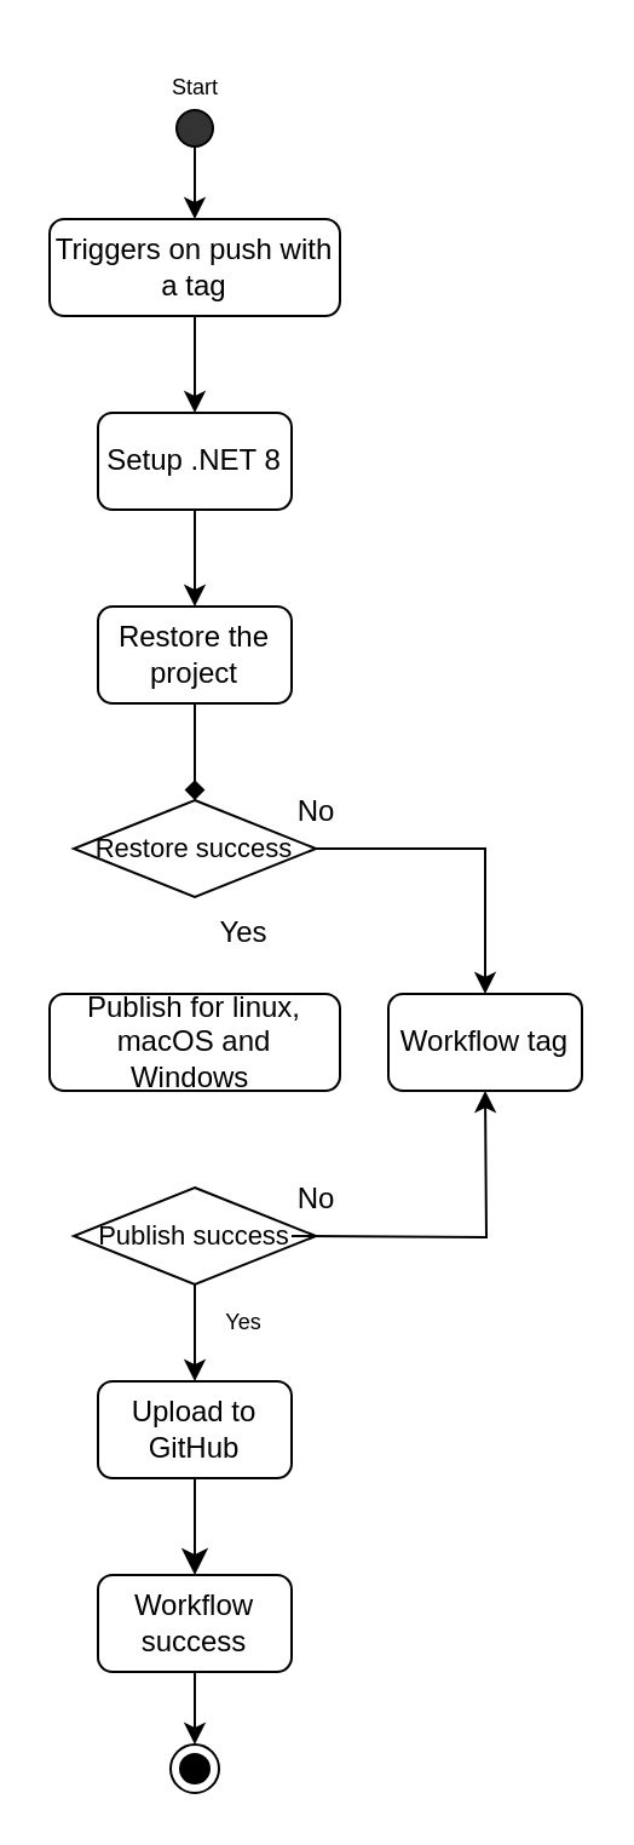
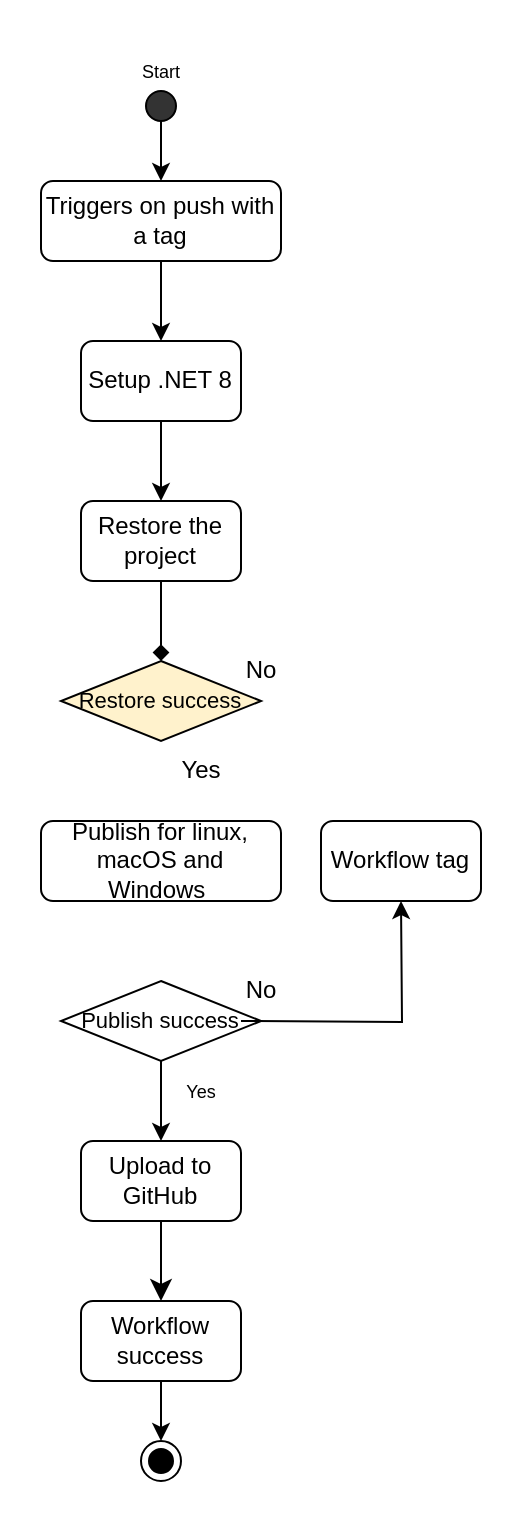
- <mxCell id="7" value="&lt;font face=&quot;Helvetica&quot; style=&quot;font-size: 11px;&quot;&gt;Restore success&lt;/font&gt;" style="rhombus;whiteSpace=wrap;html=1;" parent="1" vertex="1"><mxGeometry x="30" y="330" width="100" height="40" as="geometry" /></mxCell>
+ <mxCell id="7" value="&lt;font face=&quot;Helvetica&quot; style=&quot;font-size: 11px;&quot;&gt;Restore success&lt;/font&gt;" style="rhombus;whiteSpace=wrap;html=1;fillColor=#fff2cc;" parent="1" vertex="1"><mxGeometry x="30" y="330" width="100" height="40" as="geometry" /></mxCell>
- <mxCell id="6" style="edgeStyle=orthogonalEdgeStyle;rounded=0;orthogonalLoop=1;jettySize=auto;html=1;exitX=1;exitY=0.5;exitDx=0;exitDy=0;" parent="1" source="7" target="11" edge="1"><mxGeometry relative="1" as="geometry" /></mxCell>
